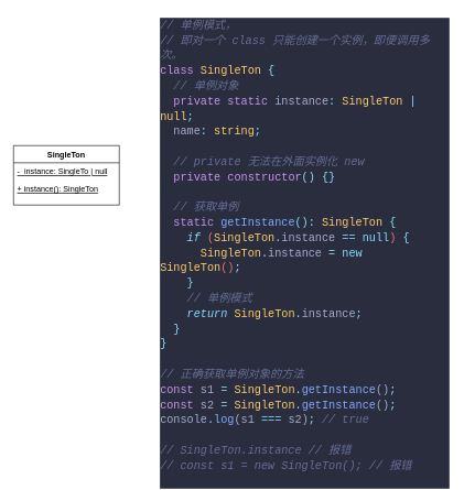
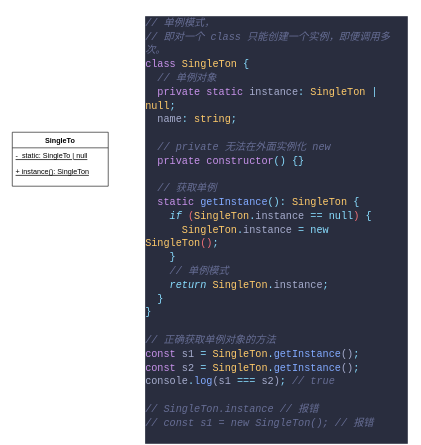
- <mxCell id="2" value="SingleTon" style="swimlane;fontStyle=1;align=center;verticalAlign=top;childLayout=stackLayout;horizontal=1;startSize=26;horizontalStack=0;resizeParent=1;resizeLast=0;collapsible=1;marginBottom=0;rounded=0;shadow=0;strokeWidth=1;" parent="1" vertex="1"><mxGeometry x="20" y="220" width="160" height="90" as="geometry"><mxRectangle x="230" y="140" width="160" height="26" as="alternateBounds" /></mxGeometry></mxCell>
+ <mxCell id="2" value="SingleTo" style="swimlane;fontStyle=1;align=center;verticalAlign=top;childLayout=stackLayout;horizontal=1;startSize=26;horizontalStack=0;resizeParent=1;resizeLast=0;collapsible=1;marginBottom=0;rounded=0;shadow=0;strokeWidth=1;" parent="1" vertex="1"><mxGeometry x="20" y="220" width="160" height="90" as="geometry"><mxRectangle x="230" y="140" width="160" height="26" as="alternateBounds" /></mxGeometry></mxCell>
- <mxCell id="3" value="-  instance: SingleTo | null" style="text;align=left;verticalAlign=top;spacingLeft=4;spacingRight=4;overflow=hidden;rotatable=0;points=[[0,0.5],[1,0.5]];portConstraint=eastwest;fontStyle=4" parent="2" vertex="1"><mxGeometry y="26" width="160" height="26" as="geometry" /></mxCell>
+ <mxCell id="3" value="-  static: SingleTo | null" style="text;align=left;verticalAlign=top;spacingLeft=4;spacingRight=4;overflow=hidden;rotatable=0;points=[[0,0.5],[1,0.5]];portConstraint=eastwest;fontStyle=4" parent="2" vertex="1"><mxGeometry y="26" width="160" height="26" as="geometry" /></mxCell>
